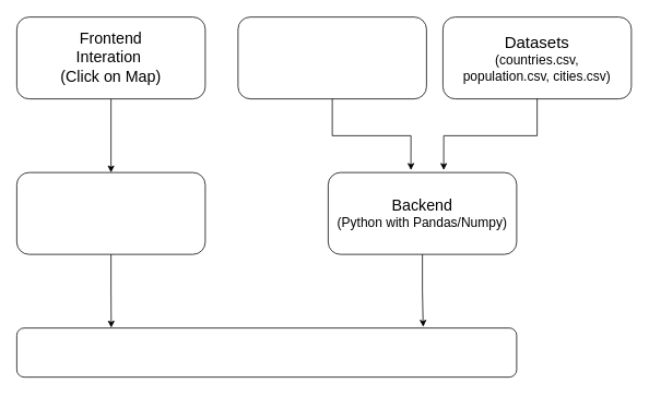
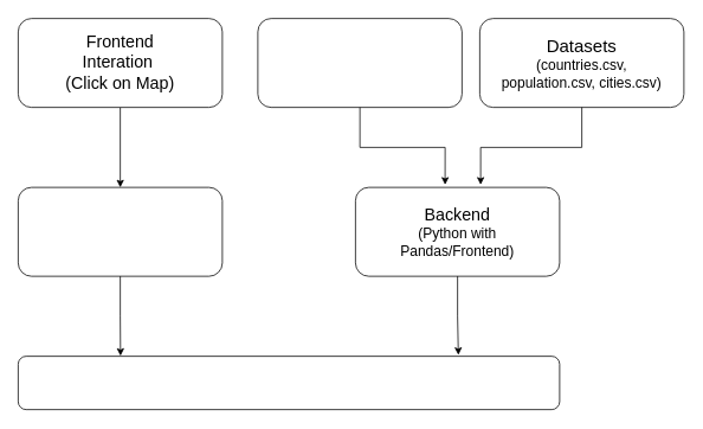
- <mxCell id="8" value="&lt;font style=&quot;font-size: 19px;&quot;&gt;Backend&lt;/font&gt;&lt;div&gt;&lt;font style=&quot;font-size: 16px;&quot;&gt;(Python with Pandas/Numpy)&lt;/font&gt;&lt;/div&gt;" style="text;html=1;align=center;verticalAlign=middle;whiteSpace=wrap;rounded=0;" vertex="1" parent="1"><mxGeometry x="410" y="220" width="210" height="80" as="geometry" /></mxCell>
+ <mxCell id="8" value="&lt;font style=&quot;font-size: 19px;&quot;&gt;Backend&lt;/font&gt;&lt;div&gt;&lt;font style=&quot;font-size: 16px;&quot;&gt;(Python with Pandas/Frontend)&lt;/font&gt;&lt;/div&gt;" style="text;html=1;align=center;verticalAlign=middle;whiteSpace=wrap;rounded=0;" vertex="1" parent="1"><mxGeometry x="410" y="220" width="210" height="80" as="geometry" /></mxCell>
